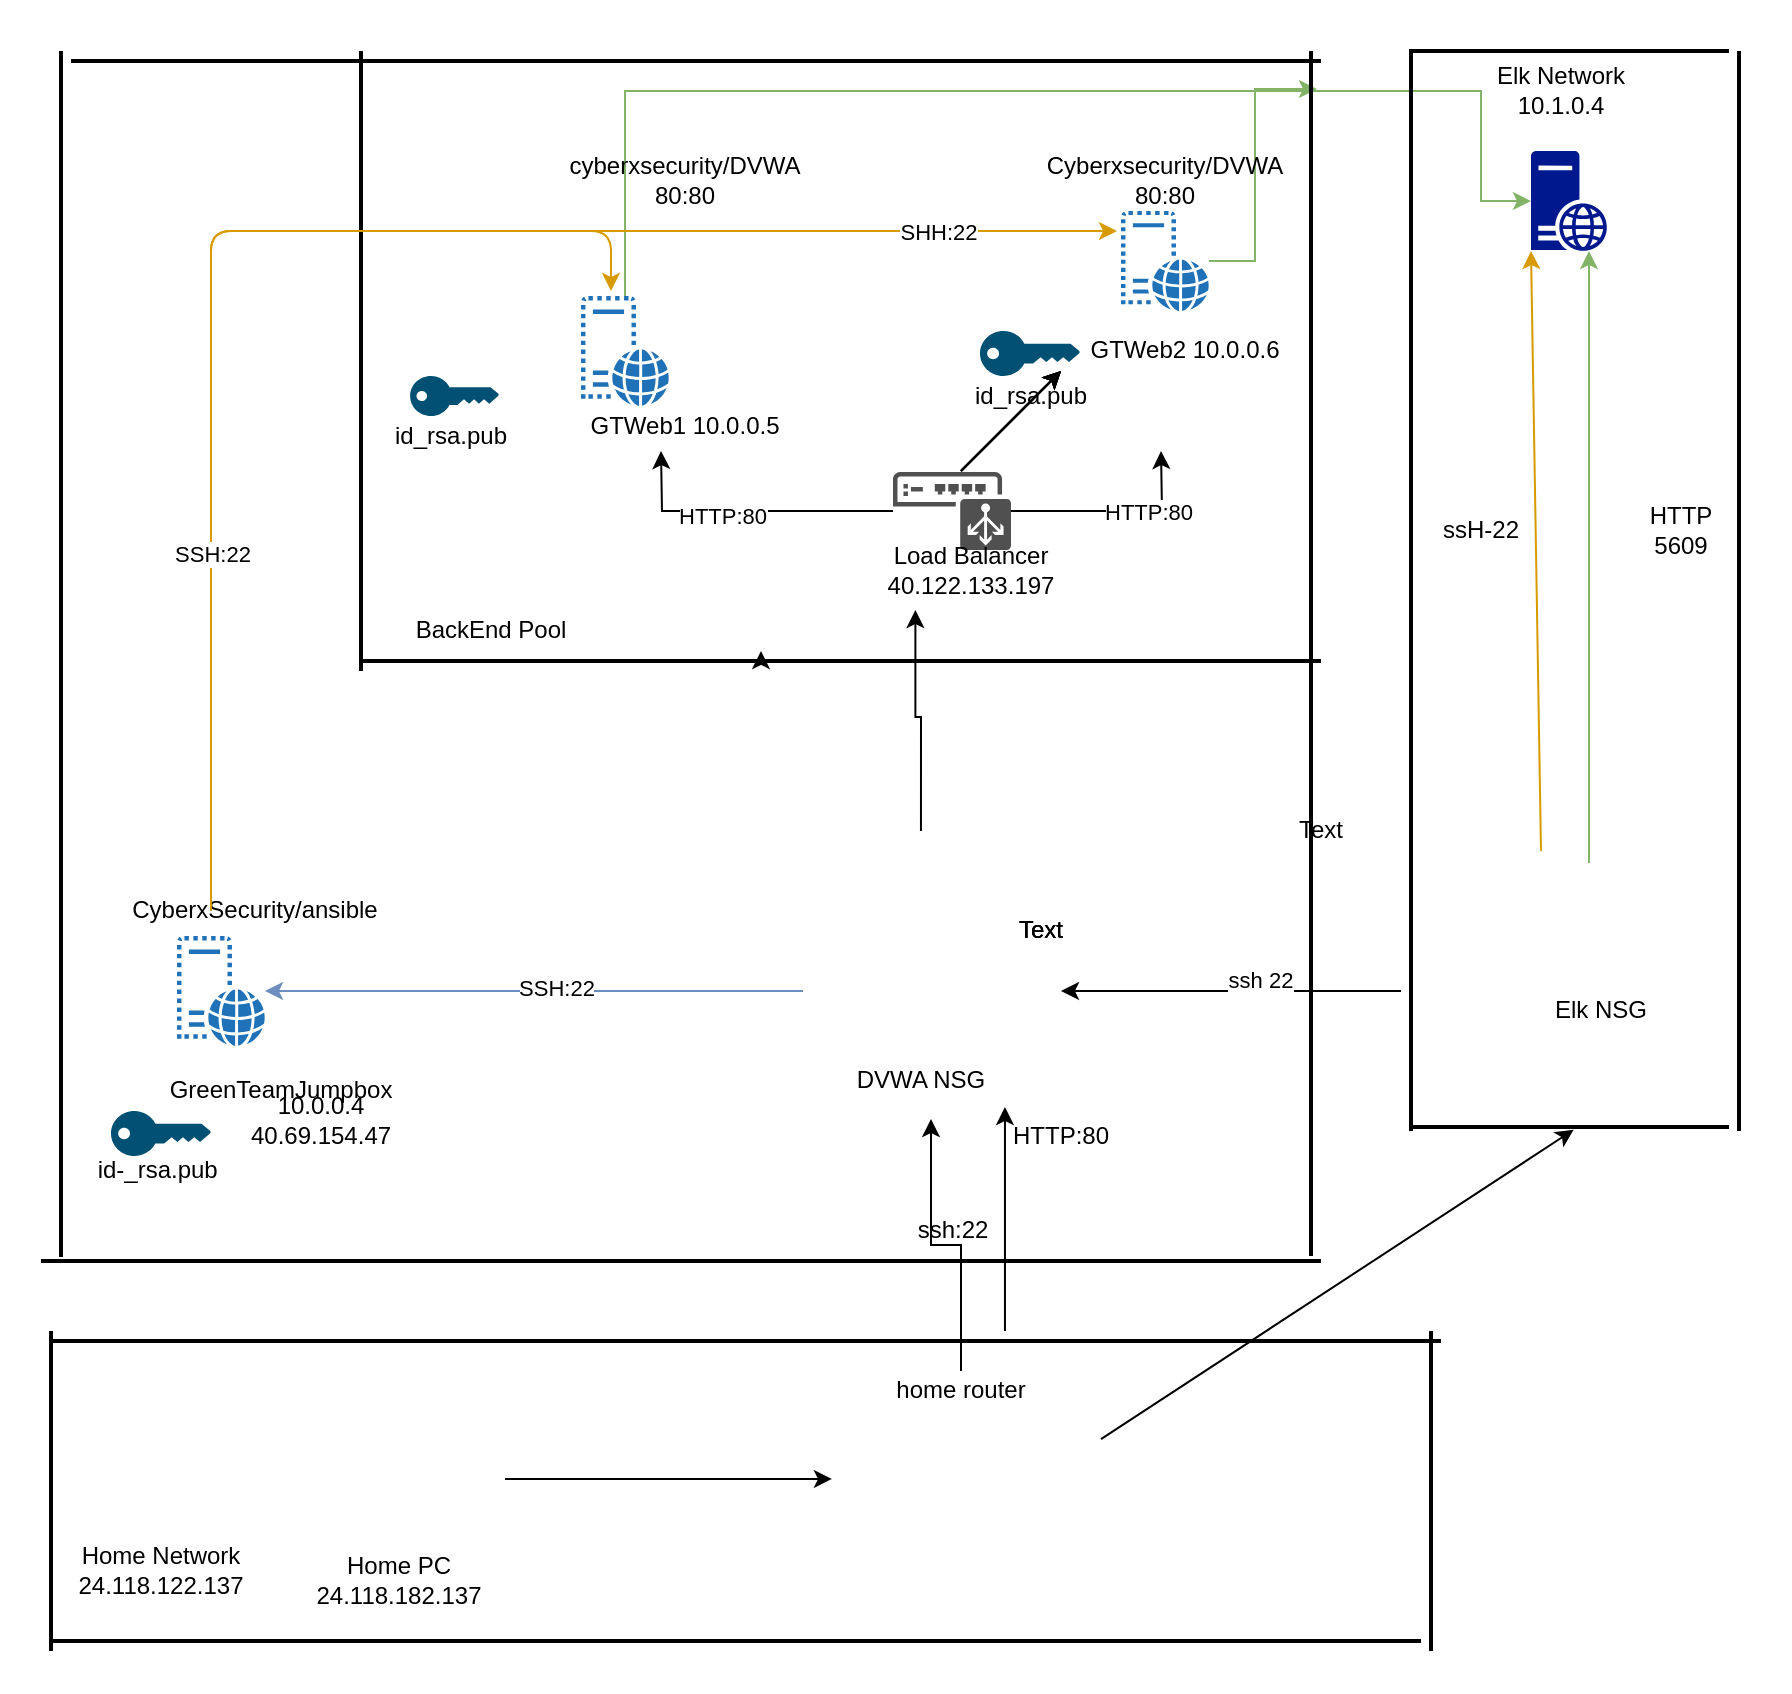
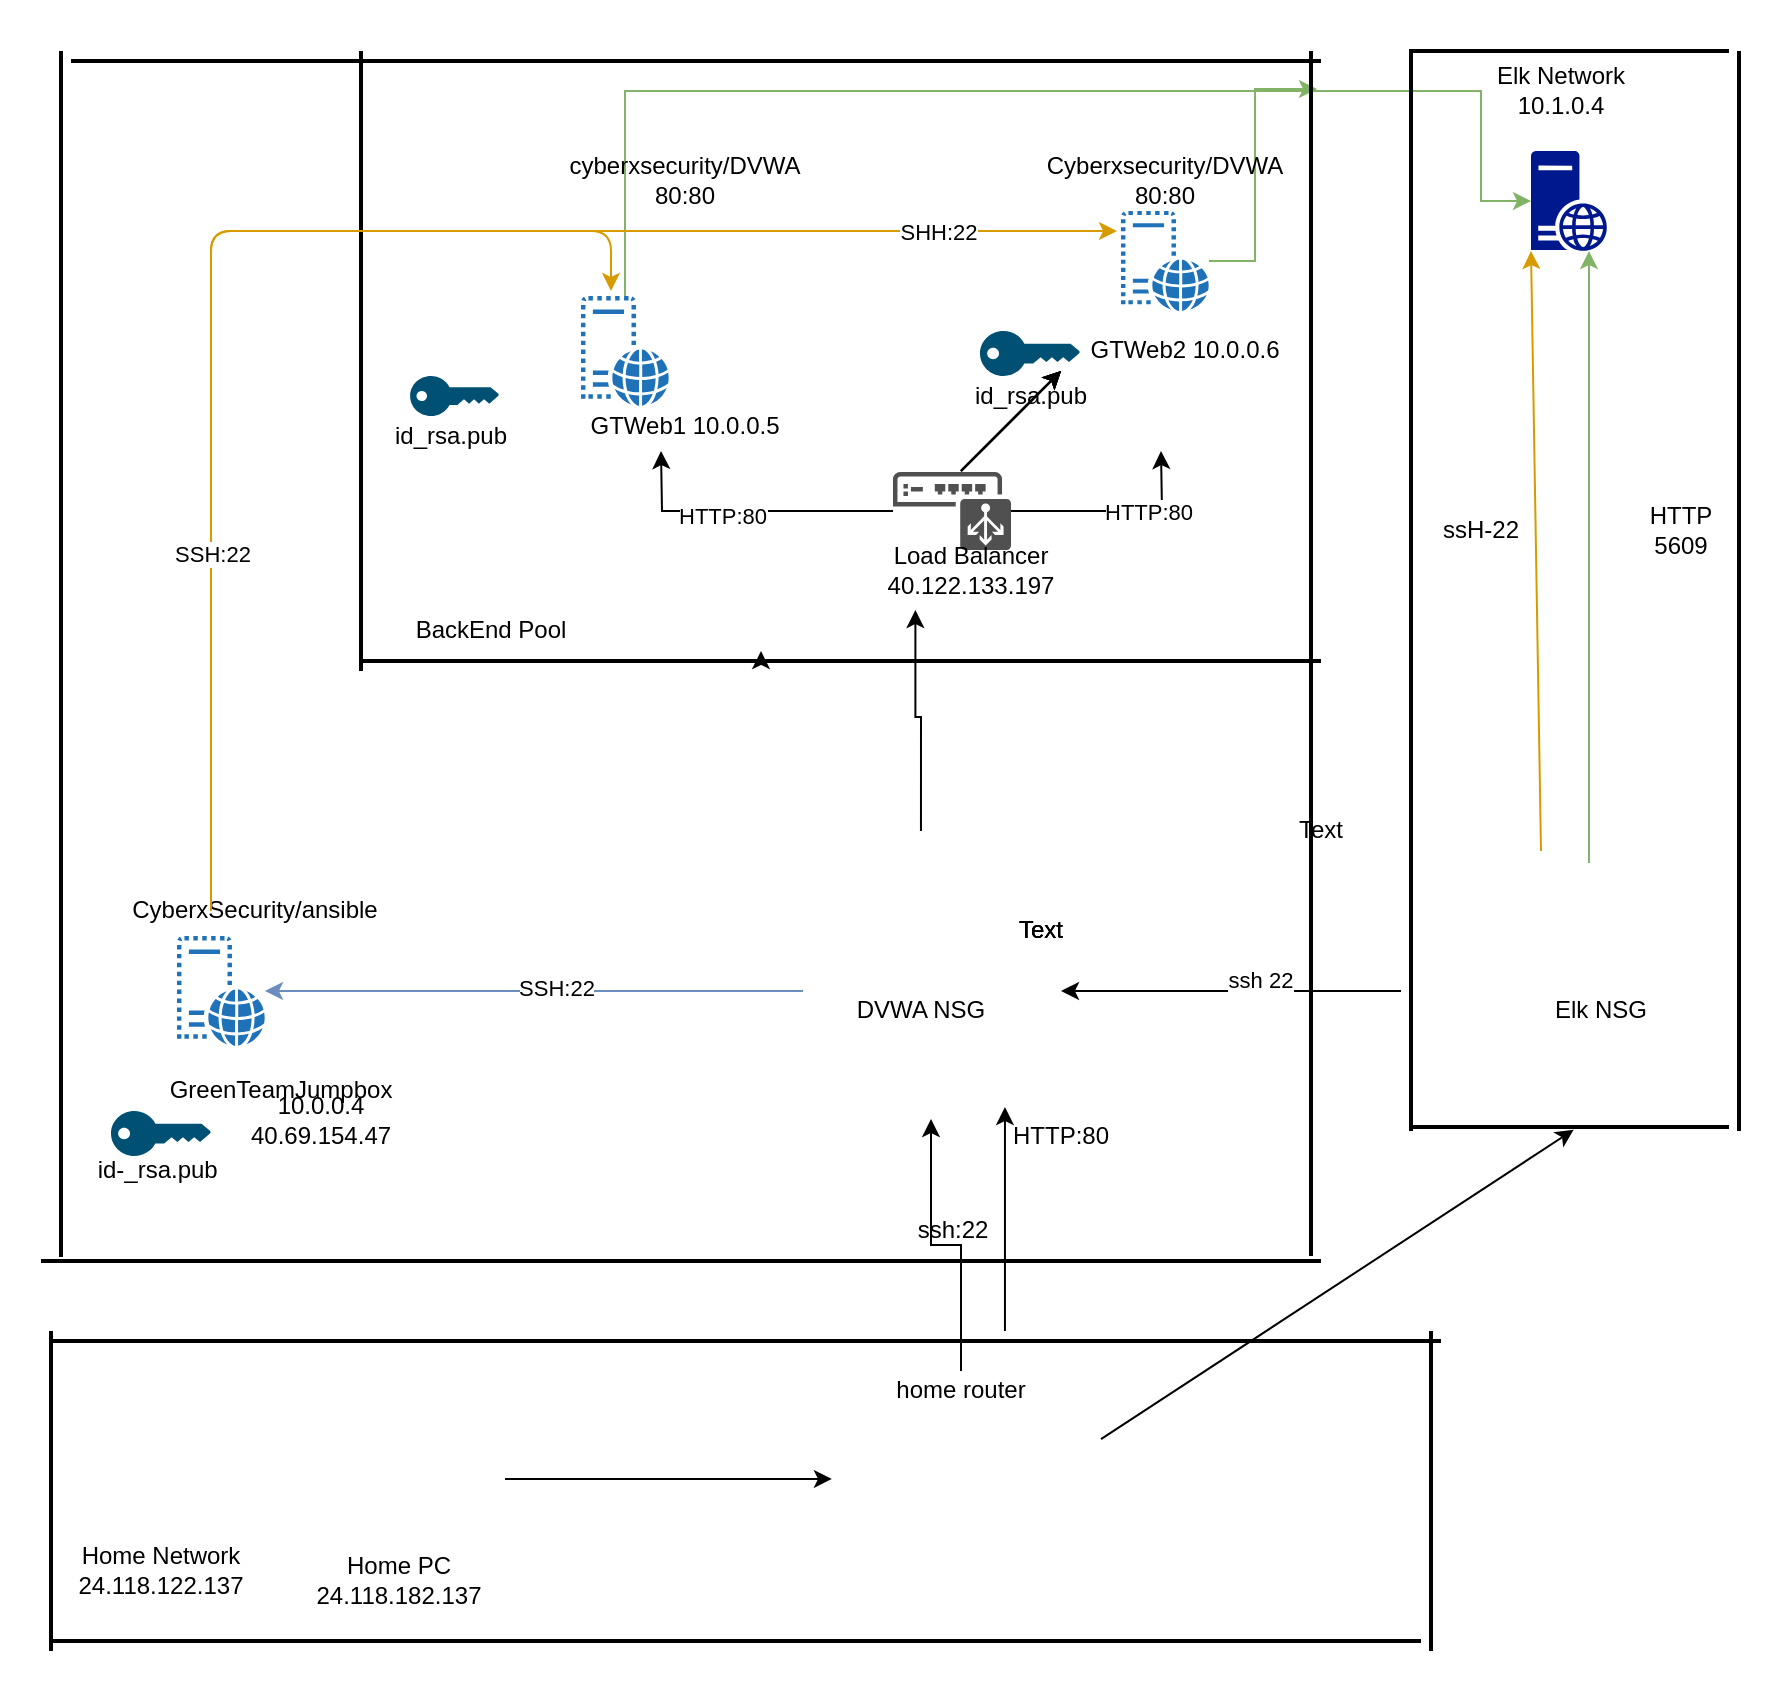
- <mxCell id="15" value="DVWA NSG" style="text;html=1;align=center;verticalAlign=middle;resizable=0;points=[];autosize=1;" parent="1" vertex="1"><mxGeometry x="420" y="530" width="80" height="20" as="geometry" /></mxCell>
+ <mxCell id="15" value="DVWA NSG" style="text;html=1;align=center;verticalAlign=middle;resizable=0;points=[];autosize=1;" parent="1" vertex="1"><mxGeometry x="420" y="495" width="80" height="20" as="geometry" /></mxCell>
